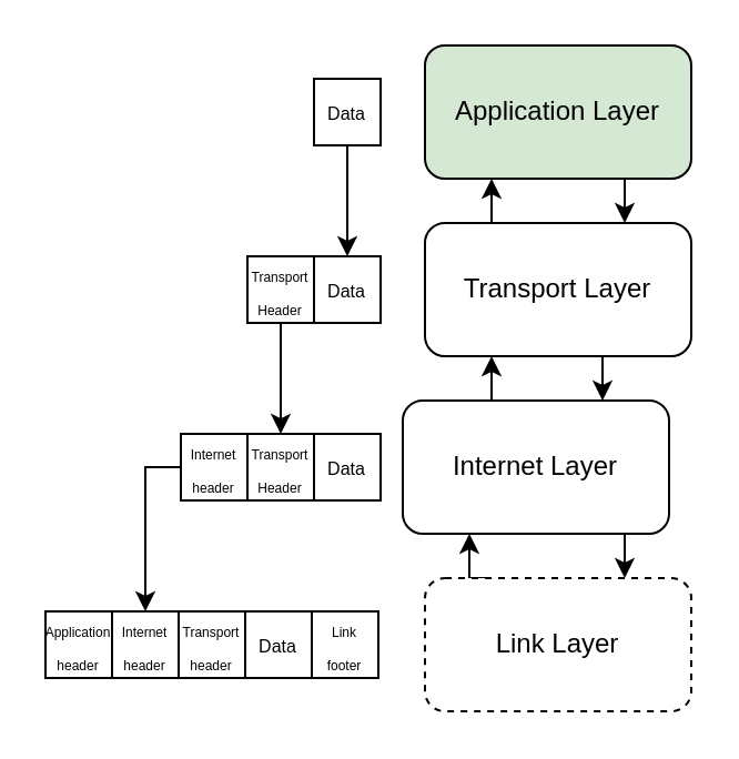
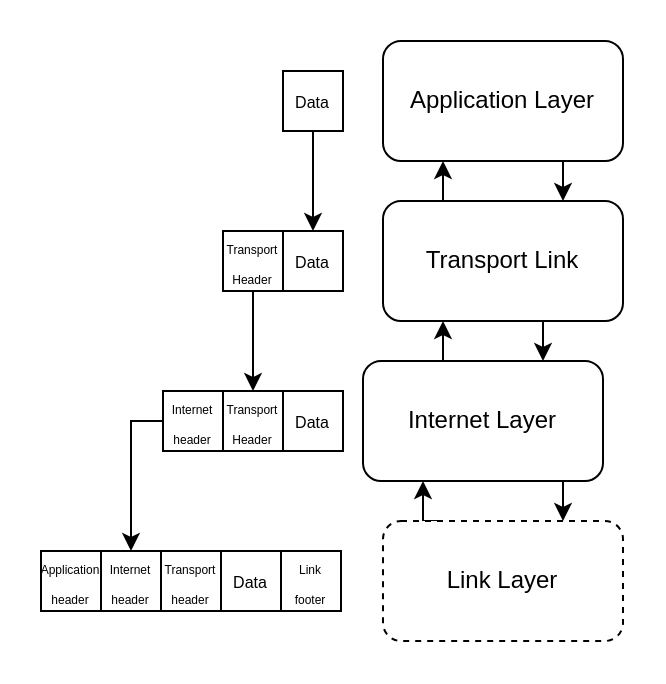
- <mxCell id="3" value="&lt;div&gt;Application Layer&lt;/div&gt;" style="rounded=1;whiteSpace=wrap;html=1;fillColor=#d5e8d4;" parent="1" vertex="1"><mxGeometry x="191" y="20" width="120" height="60" as="geometry" /></mxCell>
+ <mxCell id="3" value="&lt;div&gt;Application Layer&lt;/div&gt;" style="rounded=1;whiteSpace=wrap;html=1;" parent="1" vertex="1"><mxGeometry x="191" y="20" width="120" height="60" as="geometry" /></mxCell>
- <mxCell id="9" value="&lt;div&gt;Transport Layer&lt;/div&gt;" style="rounded=1;whiteSpace=wrap;html=1;" parent="1" vertex="1"><mxGeometry x="191" y="100" width="120" height="60" as="geometry" /></mxCell>
+ <mxCell id="9" value="&lt;div&gt;Transport Link&lt;/div&gt;" style="rounded=1;whiteSpace=wrap;html=1;" parent="1" vertex="1"><mxGeometry x="191" y="100" width="120" height="60" as="geometry" /></mxCell>
